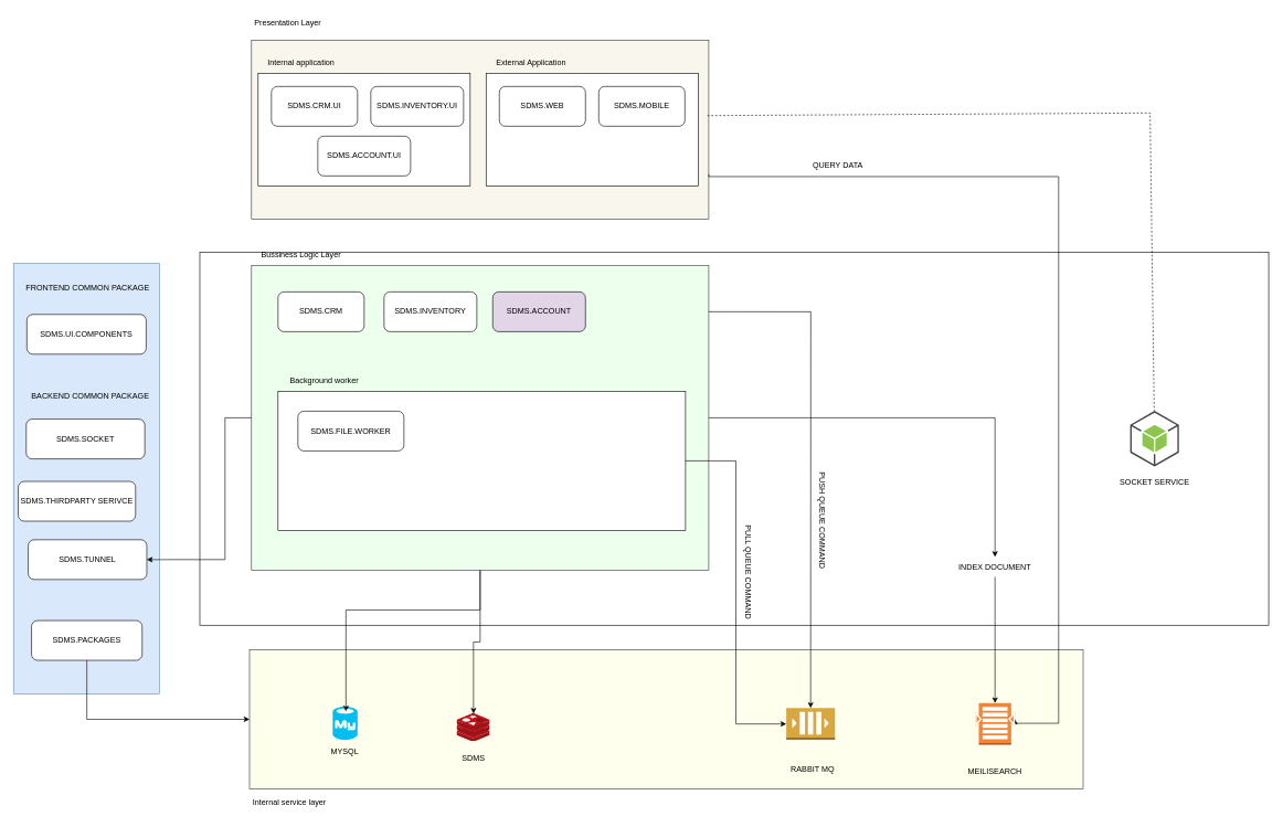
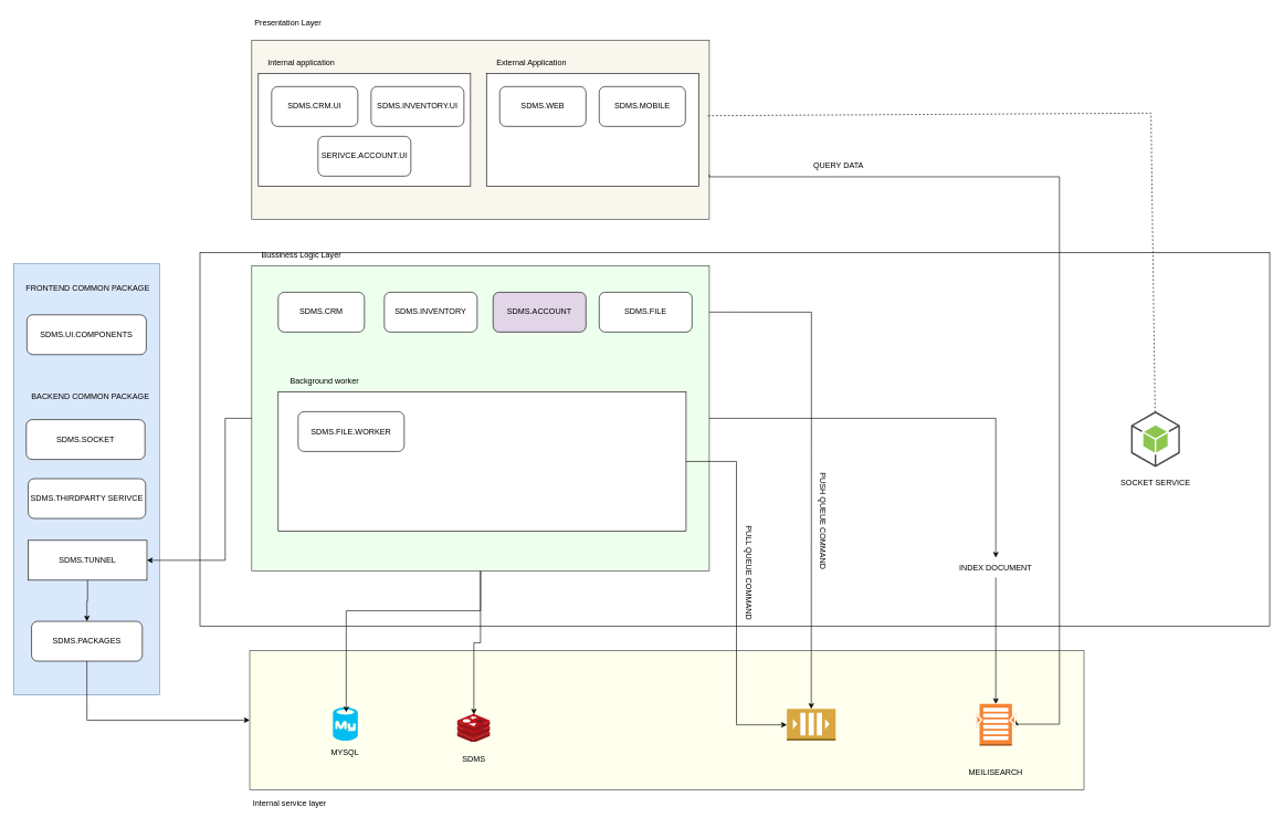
- <mxCell id="16" value="SDMS.ACCOUNT.UI" style="rounded=1;whiteSpace=wrap;html=1;" parent="1" vertex="1"><mxGeometry x="479" y="205" width="140" height="60" as="geometry" /></mxCell>
+ <mxCell id="16" value="SERIVCE.ACCOUNT.UI" style="rounded=1;whiteSpace=wrap;html=1;" parent="1" vertex="1"><mxGeometry x="479" y="205" width="140" height="60" as="geometry" /></mxCell>
+ <mxCell id="21" value="SDMS.FILE" style="rounded=1;whiteSpace=wrap;html=1;" parent="1" vertex="1"><mxGeometry x="903" y="440" width="140" height="60" as="geometry" /></mxCell>
- <mxCell id="27" value="SDMS.THIRDPARTY SERIVCE" style="rounded=1;whiteSpace=wrap;html=1;" parent="1" vertex="1"><mxGeometry x="27" y="726" width="177" height="60" as="geometry" /></mxCell>
+ <mxCell id="27" value="SDMS.THIRDPARTY SERIVCE" style="rounded=1;whiteSpace=wrap;html=1;" parent="1" vertex="1"><mxGeometry x="42" y="721" width="177" height="60" as="geometry" /></mxCell>
- <mxCell id="52" value="SDMS.TUNNEL" style="rounded=1;whiteSpace=wrap;html=1;" parent="1" vertex="1"><mxGeometry x="42" y="814" width="179" height="60" as="geometry" /></mxCell>
+ <mxCell id="52" value="SDMS.TUNNEL" style="whiteSpace=wrap;html=1;rounded=0;" parent="1" vertex="1"><mxGeometry x="42" y="814" width="179" height="60" as="geometry" /></mxCell>
+ <mxCell id="51" style="edgeStyle=orthogonalEdgeStyle;rounded=0;orthogonalLoop=1;jettySize=auto;html=1;entryX=0.5;entryY=0;entryDx=0;entryDy=0;" edge="1" parent="1" source="52" target="30"><mxGeometry relative="1" as="geometry" /></mxCell>
- <mxCell id="56" value="RABBIT MQ" style="text;html=1;strokeColor=none;fillColor=none;align=center;verticalAlign=middle;whiteSpace=wrap;rounded=0;" vertex="1" parent="1"><mxGeometry x="1171" y="1146" width="110" height="30" as="geometry" /></mxCell>
